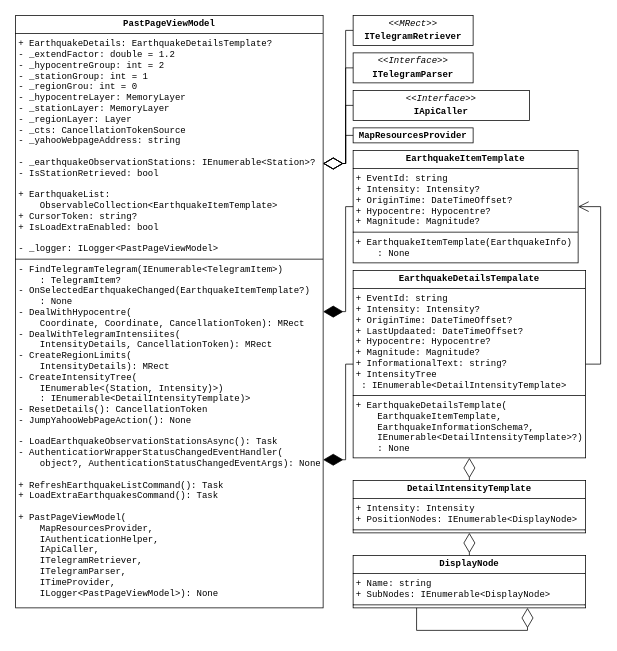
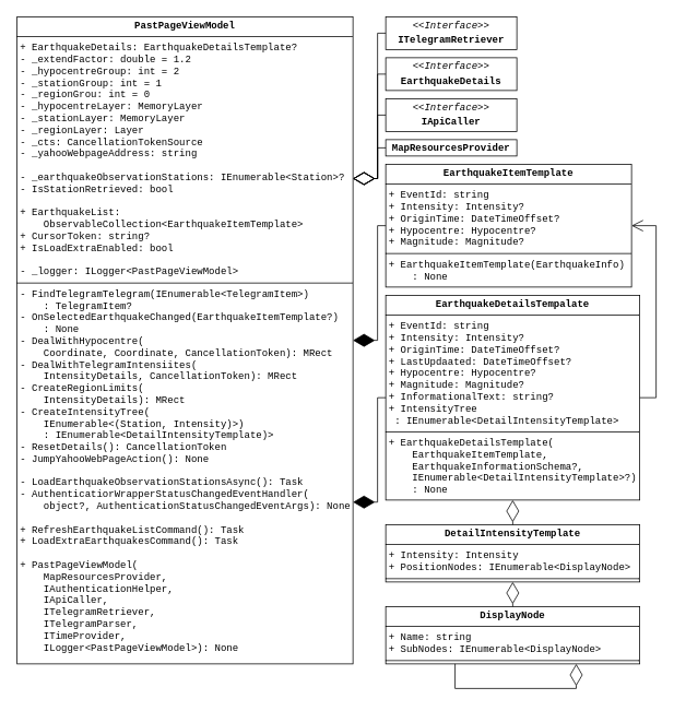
- <mxCell id="3" value="&lt;p style=&quot;margin:0px;margin-top:4px;text-align:center;&quot;&gt;&lt;i&gt;&amp;lt;&amp;lt;MRect&amp;gt;&amp;gt;&lt;/i&gt;&lt;b&gt;&lt;/b&gt;&lt;/p&gt;&lt;p style=&quot;margin:0px;margin-top:4px;text-align:center;&quot;&gt;&lt;b&gt;ITelegramRetriever&lt;/b&gt;&lt;/p&gt;&lt;p style=&quot;margin:0px;margin-left:4px;&quot;&gt;&lt;br&gt;&lt;/p&gt;" style="verticalAlign=top;align=left;overflow=fill;html=1;whiteSpace=wrap;fontFamily=Courier New;" parent="1" vertex="1"><mxGeometry x="470" y="20" width="160" height="40" as="geometry" /></mxCell>
+ <mxCell id="3" value="&lt;p style=&quot;margin:0px;margin-top:4px;text-align:center;&quot;&gt;&lt;i&gt;&amp;lt;&amp;lt;Interface&amp;gt;&amp;gt;&lt;/i&gt;&lt;b&gt;&lt;/b&gt;&lt;/p&gt;&lt;p style=&quot;margin:0px;margin-top:4px;text-align:center;&quot;&gt;&lt;b&gt;ITelegramRetriever&lt;/b&gt;&lt;/p&gt;&lt;p style=&quot;margin:0px;margin-left:4px;&quot;&gt;&lt;br&gt;&lt;/p&gt;" style="verticalAlign=top;align=left;overflow=fill;html=1;whiteSpace=wrap;fontFamily=Courier New;" parent="1" vertex="1"><mxGeometry x="470" y="20" width="160" height="40" as="geometry" /></mxCell>
- <mxCell id="5" value="&lt;p style=&quot;margin:0px;margin-top:4px;text-align:center;&quot;&gt;&lt;i&gt;&amp;lt;&amp;lt;Interface&amp;gt;&amp;gt;&lt;/i&gt;&lt;b&gt;&lt;/b&gt;&lt;/p&gt;&lt;p style=&quot;margin:0px;margin-top:4px;text-align:center;&quot;&gt;&lt;b&gt;ITelegramParser&lt;/b&gt;&lt;/p&gt;&lt;p style=&quot;margin:0px;margin-left:4px;&quot;&gt;&lt;br&gt;&lt;/p&gt;" style="verticalAlign=top;align=left;overflow=fill;html=1;whiteSpace=wrap;fontFamily=Courier New;" parent="1" vertex="1"><mxGeometry x="470" y="70" width="160" height="40" as="geometry" /></mxCell>
+ <mxCell id="5" value="&lt;p style=&quot;margin:0px;margin-top:4px;text-align:center;&quot;&gt;&lt;i&gt;&amp;lt;&amp;lt;Interface&amp;gt;&amp;gt;&lt;/i&gt;&lt;b&gt;&lt;/b&gt;&lt;/p&gt;&lt;p style=&quot;margin:0px;margin-top:4px;text-align:center;&quot;&gt;&lt;b&gt;EarthquakeDetails&lt;/b&gt;&lt;/p&gt;&lt;p style=&quot;margin:0px;margin-left:4px;&quot;&gt;&lt;br&gt;&lt;/p&gt;" style="verticalAlign=top;align=left;overflow=fill;html=1;whiteSpace=wrap;fontFamily=Courier New;" parent="1" vertex="1"><mxGeometry x="470" y="70" width="160" height="40" as="geometry" /></mxCell>
- <mxCell id="8" value="&lt;p style=&quot;margin:0px;margin-top:4px;text-align:center;&quot;&gt;&lt;i&gt;&amp;lt;&amp;lt;Interface&amp;gt;&amp;gt;&lt;/i&gt;&lt;b&gt;&lt;/b&gt;&lt;/p&gt;&lt;p style=&quot;margin:0px;margin-top:4px;text-align:center;&quot;&gt;&lt;b&gt;IApiCaller&lt;/b&gt;&lt;/p&gt;&lt;p style=&quot;margin:0px;margin-left:4px;&quot;&gt;&lt;br&gt;&lt;/p&gt;" style="verticalAlign=top;align=left;overflow=fill;html=1;whiteSpace=wrap;fontFamily=Courier New;" parent="1" vertex="1"><mxGeometry x="470" y="120" width="235" height="40" as="geometry" /></mxCell>
+ <mxCell id="8" value="&lt;p style=&quot;margin:0px;margin-top:4px;text-align:center;&quot;&gt;&lt;i&gt;&amp;lt;&amp;lt;Interface&amp;gt;&amp;gt;&lt;/i&gt;&lt;b&gt;&lt;/b&gt;&lt;/p&gt;&lt;p style=&quot;margin:0px;margin-top:4px;text-align:center;&quot;&gt;&lt;b&gt;IApiCaller&lt;/b&gt;&lt;/p&gt;&lt;p style=&quot;margin:0px;margin-left:4px;&quot;&gt;&lt;br&gt;&lt;/p&gt;" style="verticalAlign=top;align=left;overflow=fill;html=1;whiteSpace=wrap;fontFamily=Courier New;" parent="1" vertex="1"><mxGeometry x="470" y="120" width="160" height="40" as="geometry" /></mxCell>
